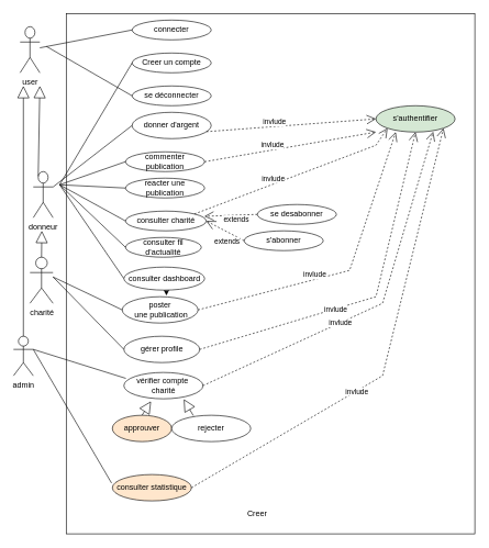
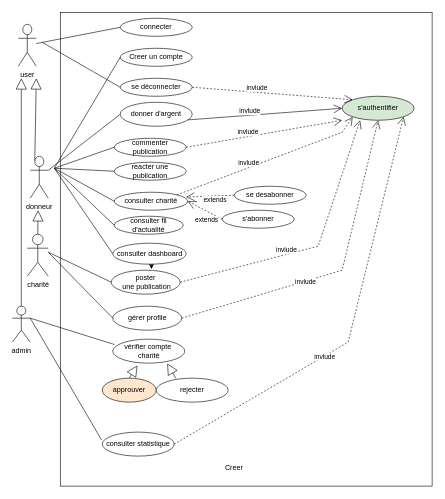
+ <mxCell id="47" value="invlude" style="endArrow=open;endSize=12;dashed=1;html=1;rounded=0;exitX=1;exitY=0.5;exitDx=0;exitDy=0;entryX=0;entryY=0;entryDx=0;entryDy=0;" edge="1" parent="1" source="7" target="39"><mxGeometry x="-0.195" y="7" width="160" relative="1" as="geometry"><mxPoint x="323" y="209" as="sourcePoint" /><mxPoint x="560" y="130" as="targetPoint" /><Array as="points" /><mxPoint as="offset" /></mxGeometry></mxCell>
- <mxCell id="40" value="invlude" style="endArrow=open;endSize=12;dashed=1;html=1;rounded=0;exitX=0.94;exitY=0.735;exitDx=0;exitDy=0;exitPerimeter=0;entryX=0;entryY=0.5;entryDx=0;entryDy=0;" edge="1" parent="1" source="16" target="39"><mxGeometry x="-0.195" y="7" width="160" relative="1" as="geometry"><mxPoint x="475" y="154" as="sourcePoint" /><mxPoint x="560" y="170" as="targetPoint" /><Array as="points" /><mxPoint as="offset" /></mxGeometry></mxCell>
+ <mxCell id="40" value="invlude" style="endArrow=open;endSize=12;dashed=0;html=1;rounded=0;exitX=0.94;exitY=0.735;exitDx=0;exitDy=0;exitPerimeter=0;entryX=0;entryY=0.5;entryDx=0;entryDy=0;" edge="1" parent="1" source="16" target="39"><mxGeometry x="-0.195" y="7" width="160" relative="1" as="geometry"><mxPoint x="475" y="154" as="sourcePoint" /><mxPoint x="560" y="170" as="targetPoint" /><Array as="points" /><mxPoint as="offset" /></mxGeometry></mxCell>
- <mxCell id="45" value="invlude" style="endArrow=open;endSize=12;dashed=1;html=1;rounded=0;exitX=1;exitY=0.5;exitDx=0;exitDy=0;entryX=0.723;entryY=0.985;entryDx=0;entryDy=0;entryPerimeter=0;" edge="1" parent="1" source="9" target="39"><mxGeometry x="-0.199" y="-1" width="160" relative="1" as="geometry"><mxPoint x="313" y="480" as="sourcePoint" /><mxPoint x="660" y="210" as="targetPoint" /><Array as="points"><mxPoint x="580" y="460" /></Array><mxPoint as="offset" /></mxGeometry></mxCell>
- <mxCell id="13" value="consulter statistique" style="ellipse;whiteSpace=wrap;html=1;fillColor=#ffe6cc;" vertex="1" parent="1"><mxGeometry x="170" y="720" width="120" height="40" as="geometry" /></mxCell>
+ <mxCell id="13" value="consulter statistique" style="ellipse;whiteSpace=wrap;html=1;" vertex="1" parent="1"><mxGeometry x="170" y="720" width="120" height="40" as="geometry" /></mxCell>
